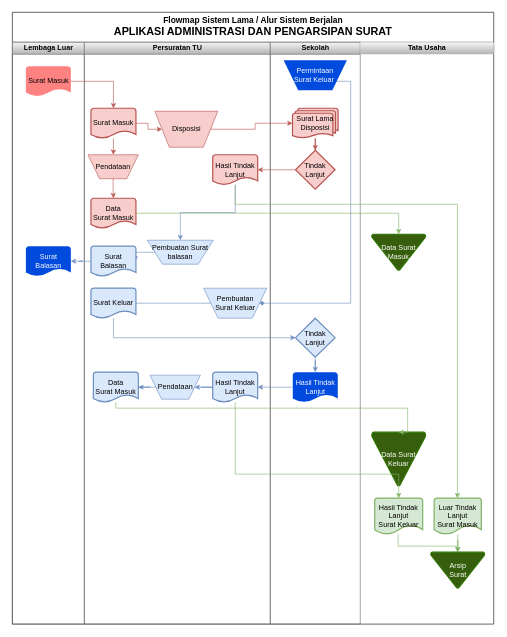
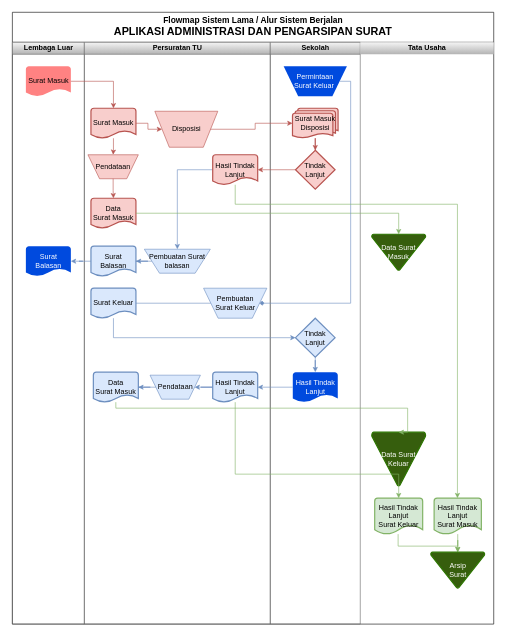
- <mxCell id="31" value="Permintaan &lt;br&gt;Surat Keluar&amp;nbsp;" style="verticalLabelPosition=middle;verticalAlign=middle;html=1;shape=trapezoid;perimeter=trapezoidPerimeter;whiteSpace=wrap;size=0.23;arcSize=10;flipV=1;labelPosition=center;align=center;fillColor=#004ADE;strokeColor=none;fontColor=#ffffff;strokeWidth=0;" parent="27" vertex="1"><mxGeometry x="22.25" y="30" width="105.5" height="50" as="geometry" /></mxCell>
+ <mxCell id="31" value="Permintaan &lt;br&gt;Surat Keluar&amp;nbsp;" style="verticalLabelPosition=middle;verticalAlign=middle;html=1;shape=trapezoid;perimeter=trapezoidPerimeter;whiteSpace=wrap;size=0.23;arcSize=10;flipV=1;labelPosition=center;align=center;fillColor=#004ADE;strokeColor=none;fontColor=#ffffff;strokeWidth=0;" parent="27" vertex="1"><mxGeometry x="22.25" y="40" width="105.5" height="50" as="geometry" /></mxCell>
- <mxCell id="29" value="Surat Lama&lt;br&gt;Disposisi" style="strokeWidth=2;html=1;shape=mxgraph.flowchart.multi-document;whiteSpace=wrap;fillColor=#f8cecc;strokeColor=#b85450;" parent="27" vertex="1"><mxGeometry x="37" y="110" width="76" height="50" as="geometry" /></mxCell>
+ <mxCell id="29" value="Surat Masuk&lt;br&gt;Disposisi" style="strokeWidth=2;html=1;shape=mxgraph.flowchart.multi-document;whiteSpace=wrap;fillColor=#f8cecc;strokeColor=#b85450;" parent="27" vertex="1"><mxGeometry x="37" y="110" width="76" height="50" as="geometry" /></mxCell>
- <mxCell id="15" value="Pembuatan Surat balasan" style="verticalLabelPosition=middle;verticalAlign=middle;html=1;shape=trapezoid;perimeter=trapezoidPerimeter;whiteSpace=wrap;size=0.23;arcSize=10;flipV=1;labelPosition=center;align=center;fillColor=#dae8fc;strokeColor=#6c8ebf;" parent="6" vertex="1"><mxGeometry x="105" y="330" width="110" height="40" as="geometry" /></mxCell>
+ <mxCell id="15" value="Pembuatan Surat balasan" style="verticalLabelPosition=middle;verticalAlign=middle;html=1;shape=trapezoid;perimeter=trapezoidPerimeter;whiteSpace=wrap;size=0.23;arcSize=10;flipV=1;labelPosition=center;align=center;fillColor=#dae8fc;strokeColor=#6c8ebf;" parent="6" vertex="1"><mxGeometry x="100" y="345" width="110" height="40" as="geometry" /></mxCell>
- <mxCell id="46" value="Luar Tindak Lanjut&lt;br&gt;Surat Masuk" style="strokeWidth=2;html=1;shape=mxgraph.flowchart.document2;whiteSpace=wrap;size=0.25;fillColor=#d5e8d4;strokeColor=#82b366;" parent="42" vertex="1"><mxGeometry x="123.12" y="760" width="78.75" height="60" as="geometry" /></mxCell>
+ <mxCell id="46" value="Hasil Tindak Lanjut&lt;br&gt;Surat Masuk" style="strokeWidth=2;html=1;shape=mxgraph.flowchart.document2;whiteSpace=wrap;size=0.25;fillColor=#d5e8d4;strokeColor=#82b366;" parent="42" vertex="1"><mxGeometry x="123.12" y="760" width="78.75" height="60" as="geometry" /></mxCell>
